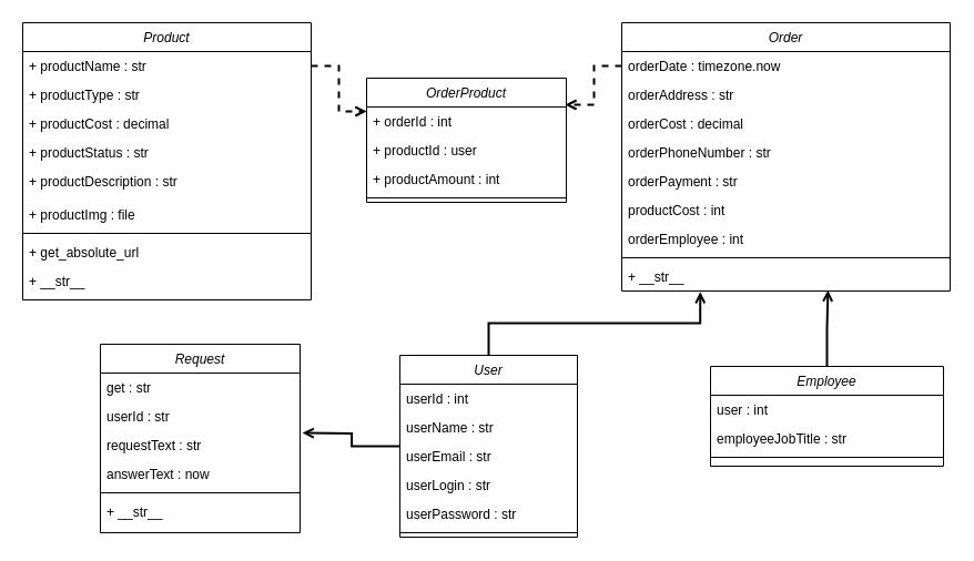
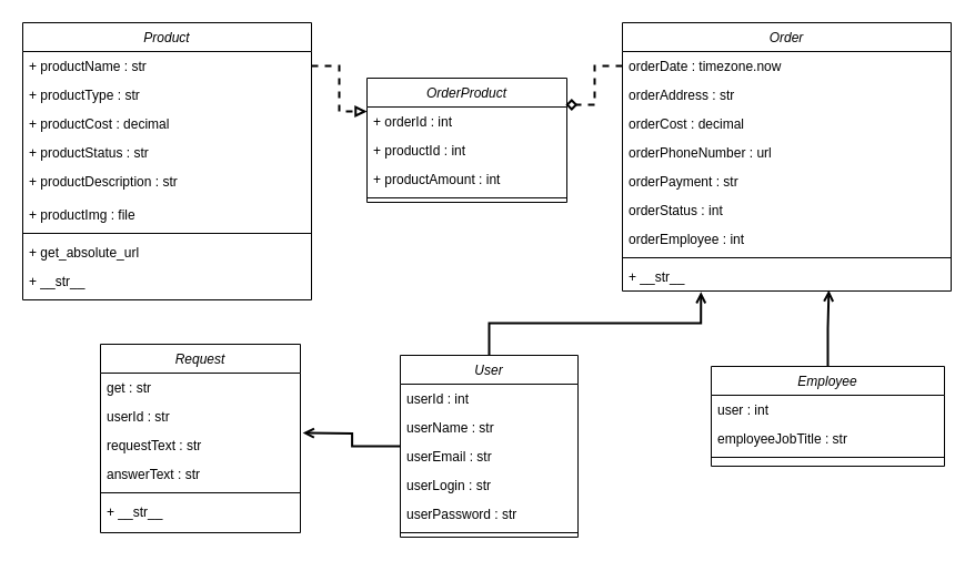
- <mxCell id="45" style="edgeStyle=orthogonalEdgeStyle;rounded=0;hachureGap=4;orthogonalLoop=1;jettySize=auto;html=1;entryX=0.994;entryY=-0.077;entryDx=0;entryDy=0;entryPerimeter=0;fontFamily=Architects Daughter;fontSource=https%3A%2F%2Ffonts.googleapis.com%2Fcss%3Ffamily%3DArchitects%2BDaughter;fontSize=16;strokeColor=default;endArrow=open;endFill=0;strokeWidth=2;dashed=1;" edge="1" parent="1" source="10" target="20"><mxGeometry relative="1" as="geometry" /></mxCell>
+ <mxCell id="45" style="edgeStyle=orthogonalEdgeStyle;rounded=0;hachureGap=4;orthogonalLoop=1;jettySize=auto;html=1;entryX=0.994;entryY=-0.077;entryDx=0;entryDy=0;entryPerimeter=0;fontFamily=Architects Daughter;fontSource=https%3A%2F%2Ffonts.googleapis.com%2Fcss%3Ffamily%3DArchitects%2BDaughter;fontSize=16;strokeColor=default;endArrow=diamond;endFill=0;strokeWidth=2;dashed=1;" edge="1" parent="1" source="10" target="20"><mxGeometry relative="1" as="geometry" /></mxCell>
- <mxCell id="46" style="edgeStyle=orthogonalEdgeStyle;rounded=0;hachureGap=4;orthogonalLoop=1;jettySize=auto;html=1;entryX=0;entryY=0.154;entryDx=0;entryDy=0;entryPerimeter=0;fontFamily=Architects Daughter;fontSource=https%3A%2F%2Ffonts.googleapis.com%2Fcss%3Ffamily%3DArchitects%2BDaughter;fontSize=16;dashed=1;strokeWidth=2;endArrow=open;endFill=0;" edge="1" parent="1" source="25" target="20"><mxGeometry relative="1" as="geometry" /></mxCell>
+ <mxCell id="46" style="edgeStyle=orthogonalEdgeStyle;rounded=0;hachureGap=4;orthogonalLoop=1;jettySize=auto;html=1;entryX=0;entryY=0.154;entryDx=0;entryDy=0;entryPerimeter=0;fontFamily=Architects Daughter;fontSource=https%3A%2F%2Ffonts.googleapis.com%2Fcss%3Ffamily%3DArchitects%2BDaughter;fontSize=16;dashed=1;strokeWidth=2;endArrow=block;endFill=0;" edge="1" parent="1" source="25" target="20"><mxGeometry relative="1" as="geometry" /></mxCell>
- <mxCell id="21" value="+ productId : user" style="text;align=left;verticalAlign=top;spacingLeft=4;spacingRight=4;overflow=hidden;rotatable=0;points=[[0,0.5],[1,0.5]];portConstraint=eastwest;rounded=0;shadow=0;html=0;labelBackgroundColor=none;" vertex="1" parent="19"><mxGeometry y="52" width="180" height="26" as="geometry" /></mxCell>
+ <mxCell id="21" value="+ productId : int" style="text;align=left;verticalAlign=top;spacingLeft=4;spacingRight=4;overflow=hidden;rotatable=0;points=[[0,0.5],[1,0.5]];portConstraint=eastwest;rounded=0;shadow=0;html=0;labelBackgroundColor=none;" vertex="1" parent="19"><mxGeometry y="52" width="180" height="26" as="geometry" /></mxCell>
- <mxCell id="13" value="orderPhoneNumber : str" style="text;align=left;verticalAlign=top;spacingLeft=4;spacingRight=4;overflow=hidden;rotatable=0;points=[[0,0.5],[1,0.5]];portConstraint=eastwest;rounded=0;shadow=0;html=0;labelBackgroundColor=none;" vertex="1" parent="9"><mxGeometry y="104" width="296" height="26" as="geometry" /></mxCell>
+ <mxCell id="13" value="orderPhoneNumber : url" style="text;align=left;verticalAlign=top;spacingLeft=4;spacingRight=4;overflow=hidden;rotatable=0;points=[[0,0.5],[1,0.5]];portConstraint=eastwest;rounded=0;shadow=0;html=0;labelBackgroundColor=none;" vertex="1" parent="9"><mxGeometry y="104" width="296" height="26" as="geometry" /></mxCell>
- <mxCell id="15" value="productCost : int" style="text;align=left;verticalAlign=top;spacingLeft=4;spacingRight=4;overflow=hidden;rotatable=0;points=[[0,0.5],[1,0.5]];portConstraint=eastwest;rounded=0;shadow=0;html=0;labelBackgroundColor=none;" vertex="1" parent="9"><mxGeometry y="156" width="296" height="26" as="geometry" /></mxCell>
+ <mxCell id="15" value="orderStatus : int" style="text;align=left;verticalAlign=top;spacingLeft=4;spacingRight=4;overflow=hidden;rotatable=0;points=[[0,0.5],[1,0.5]];portConstraint=eastwest;rounded=0;shadow=0;html=0;labelBackgroundColor=none;" vertex="1" parent="9"><mxGeometry y="156" width="296" height="26" as="geometry" /></mxCell>
- <mxCell id="42" value="answerText : now" style="text;align=left;verticalAlign=top;spacingLeft=4;spacingRight=4;overflow=hidden;rotatable=0;points=[[0,0.5],[1,0.5]];portConstraint=eastwest;rounded=0;shadow=0;html=0;labelBackgroundColor=none;" vertex="1" parent="38"><mxGeometry y="104" width="180" height="26" as="geometry" /></mxCell>
+ <mxCell id="42" value="answerText : str" style="text;align=left;verticalAlign=top;spacingLeft=4;spacingRight=4;overflow=hidden;rotatable=0;points=[[0,0.5],[1,0.5]];portConstraint=eastwest;rounded=0;shadow=0;html=0;labelBackgroundColor=none;" vertex="1" parent="38"><mxGeometry y="104" width="180" height="26" as="geometry" /></mxCell>
